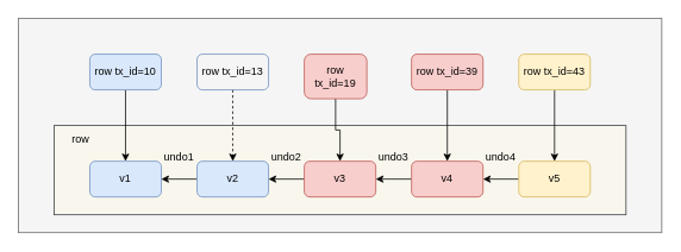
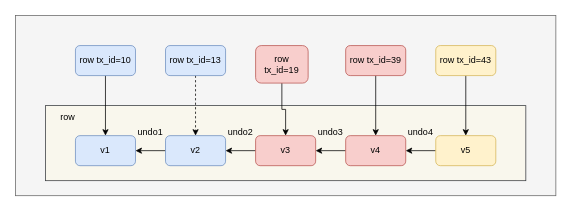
- <mxCell id="18" value="row tx_id=13" style="rounded=1;whiteSpace=wrap;html=1;fillColor=#f5f5f5;strokeColor=#6c8ebf;" vertex="1" parent="1"><mxGeometry x="220" y="60" width="80" height="40" as="geometry" /></mxCell>
+ <mxCell id="18" value="row tx_id=13" style="rounded=1;whiteSpace=wrap;html=1;fillColor=#dae8fc;strokeColor=#6c8ebf;" vertex="1" parent="1"><mxGeometry x="220" y="60" width="80" height="40" as="geometry" /></mxCell>
